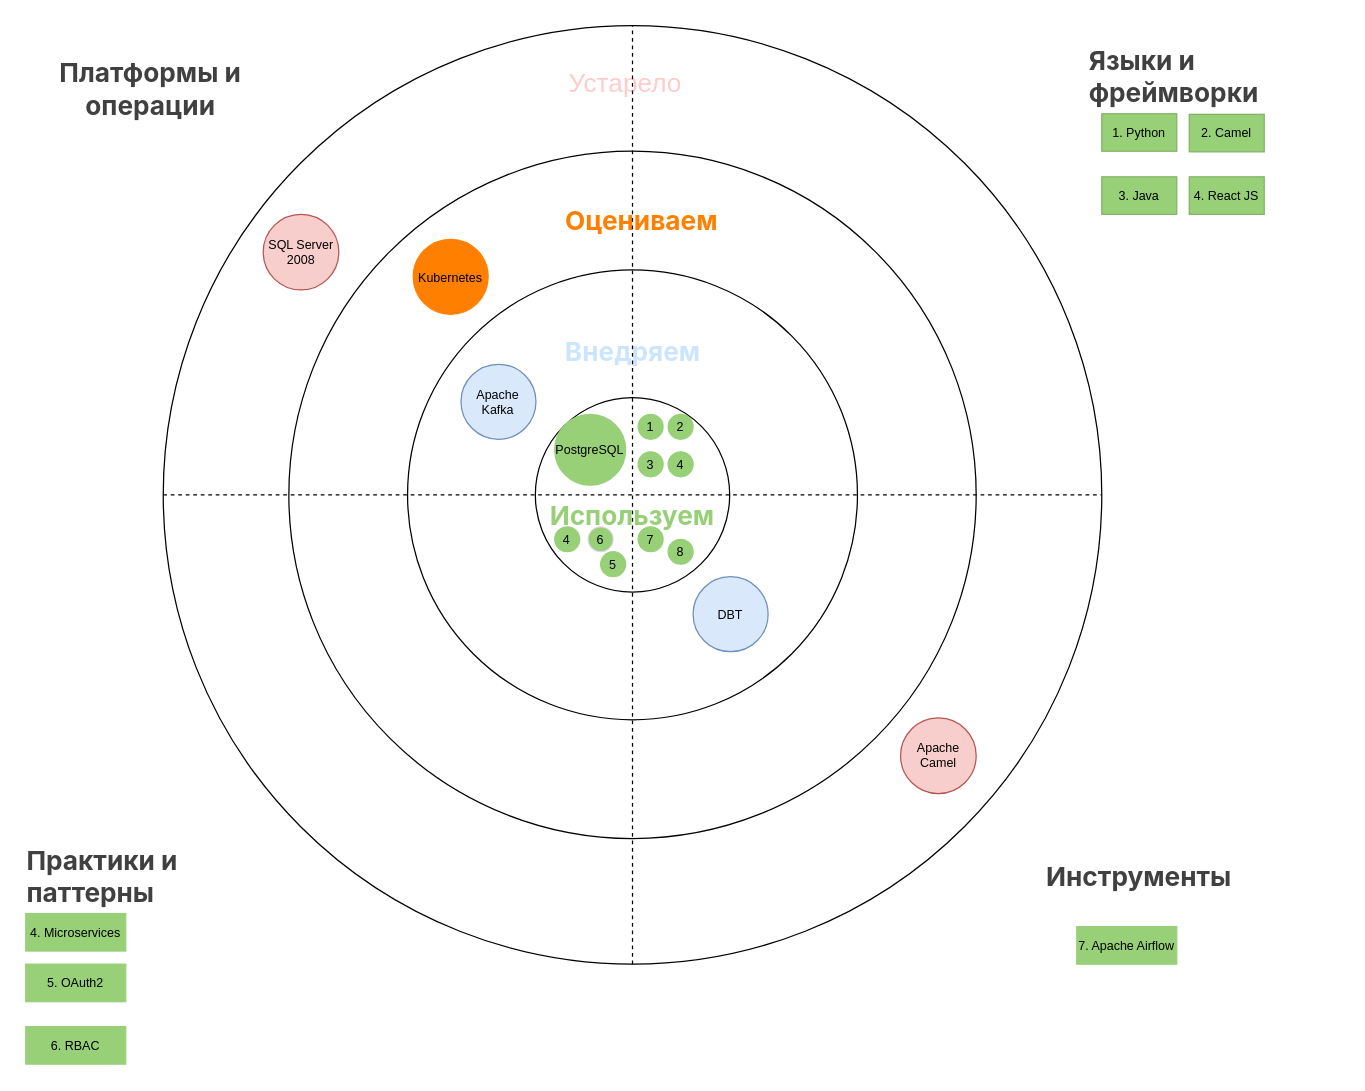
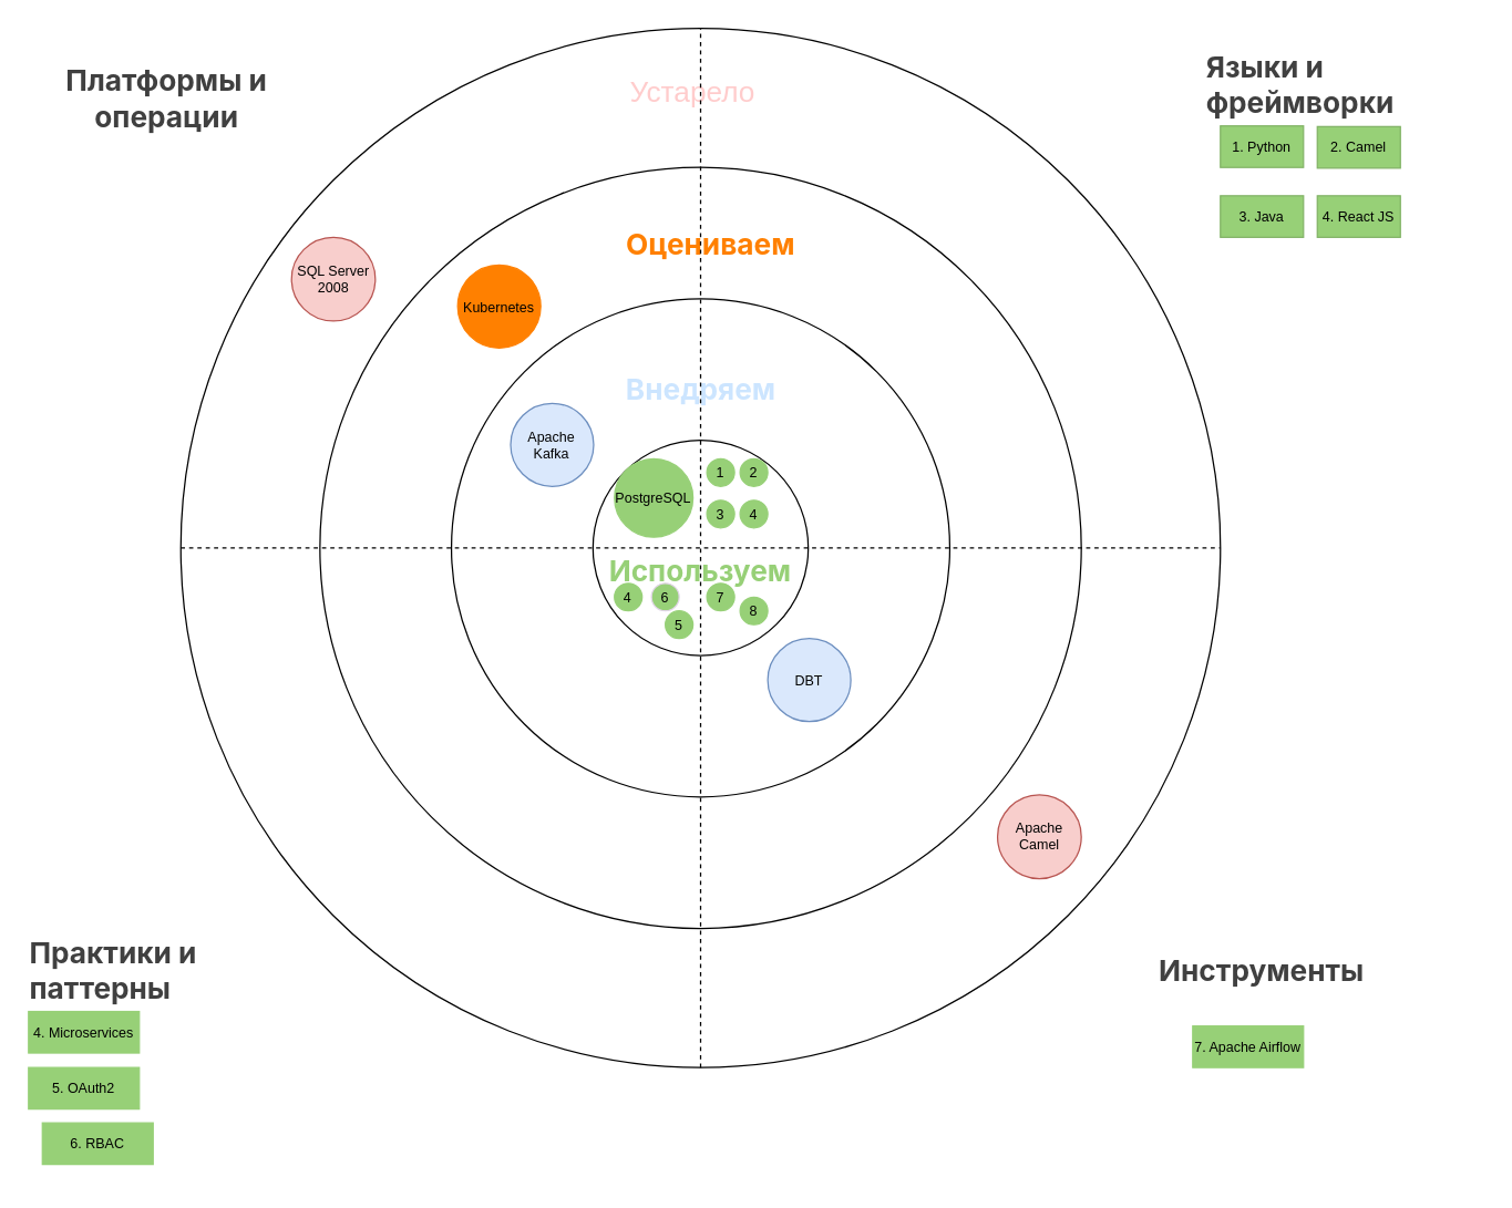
- <mxCell id="29" value="6. RBAC" style="text;html=1;strokeColor=#97D077;fillColor=#97D077;align=center;verticalAlign=middle;whiteSpace=wrap;rounded=0;fontSize=10;" vertex="1" parent="1"><mxGeometry x="20" y="821" width="80" height="30" as="geometry" /></mxCell>
+ <mxCell id="29" value="6. RBAC" style="text;html=1;strokeColor=#97D077;fillColor=#97D077;align=center;verticalAlign=middle;whiteSpace=wrap;rounded=0;fontSize=10;" vertex="1" parent="1"><mxGeometry x="30" y="811" width="80" height="30" as="geometry" /></mxCell>
